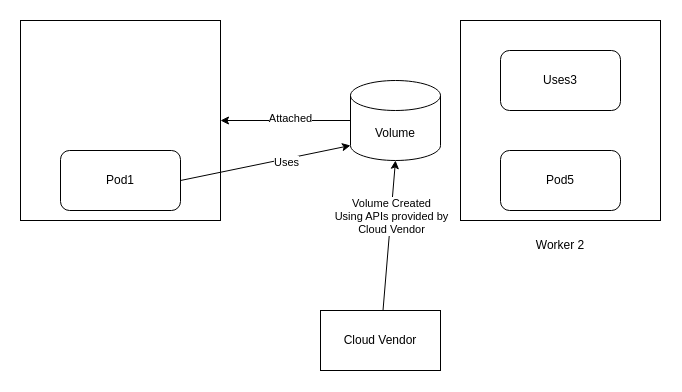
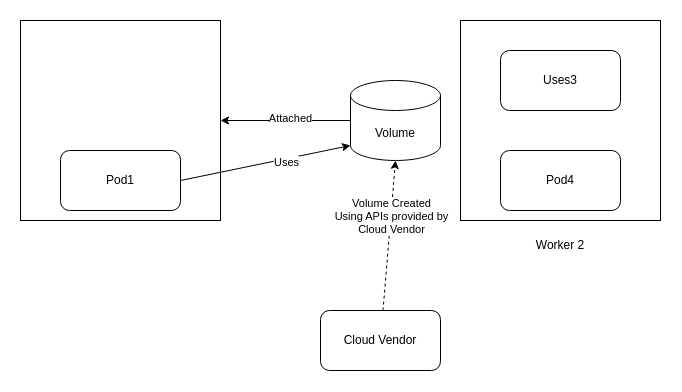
- <mxCell id="8" value="Pod5" style="rounded=1;whiteSpace=wrap;html=1;" parent="5" vertex="1"><mxGeometry x="40" y="130" width="120" height="60" as="geometry" /></mxCell>
+ <mxCell id="8" value="Pod4" style="rounded=1;whiteSpace=wrap;html=1;" parent="5" vertex="1"><mxGeometry x="40" y="130" width="120" height="60" as="geometry" /></mxCell>
- <mxCell id="16" style="edgeStyle=none;html=1;entryX=0.5;entryY=1;entryDx=0;entryDy=0;entryPerimeter=0;" parent="1" source="18" target="4" edge="1"><mxGeometry relative="1" as="geometry"><mxPoint x="380" y="190" as="targetPoint" /></mxGeometry></mxCell>
+ <mxCell id="16" style="edgeStyle=none;html=1;entryX=0.5;entryY=1;entryDx=0;entryDy=0;entryPerimeter=0;dashed=1;" parent="1" source="18" target="4" edge="1"><mxGeometry relative="1" as="geometry"><mxPoint x="380" y="190" as="targetPoint" /></mxGeometry></mxCell>
- <mxCell id="18" value="Cloud Vendor" style="whiteSpace=wrap;html=1;rounded=0;" parent="1" vertex="1"><mxGeometry x="320" y="310" width="120" height="60" as="geometry" /></mxCell>
+ <mxCell id="18" value="Cloud Vendor" style="rounded=1;whiteSpace=wrap;html=1;" parent="1" vertex="1"><mxGeometry x="320" y="310" width="120" height="60" as="geometry" /></mxCell>
